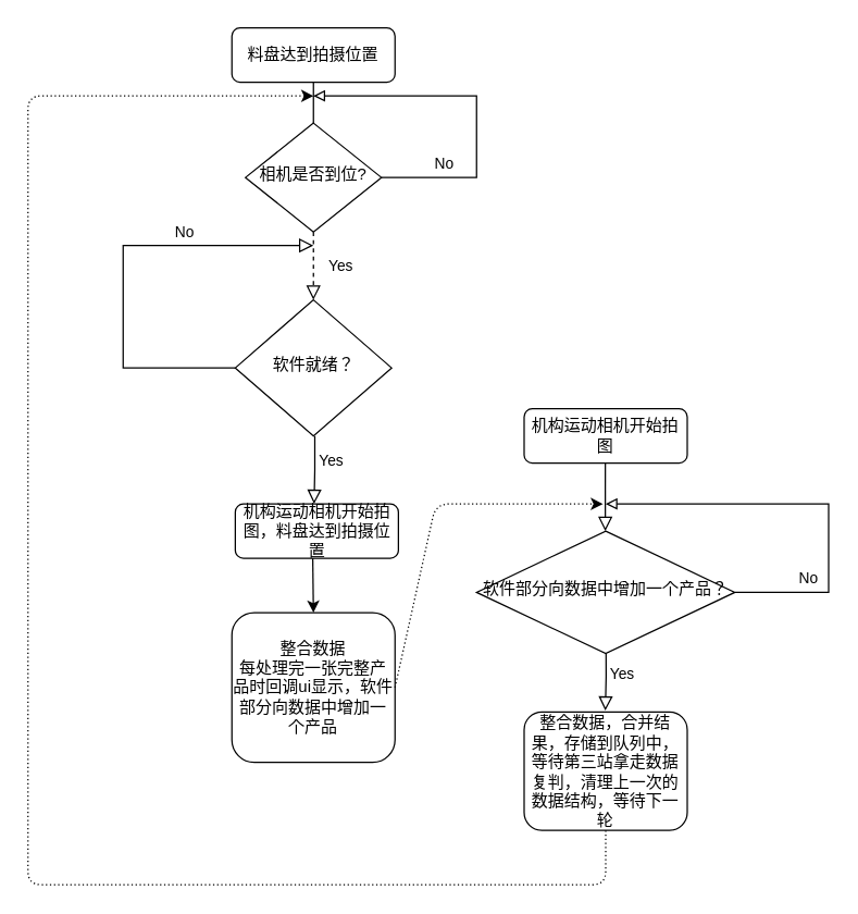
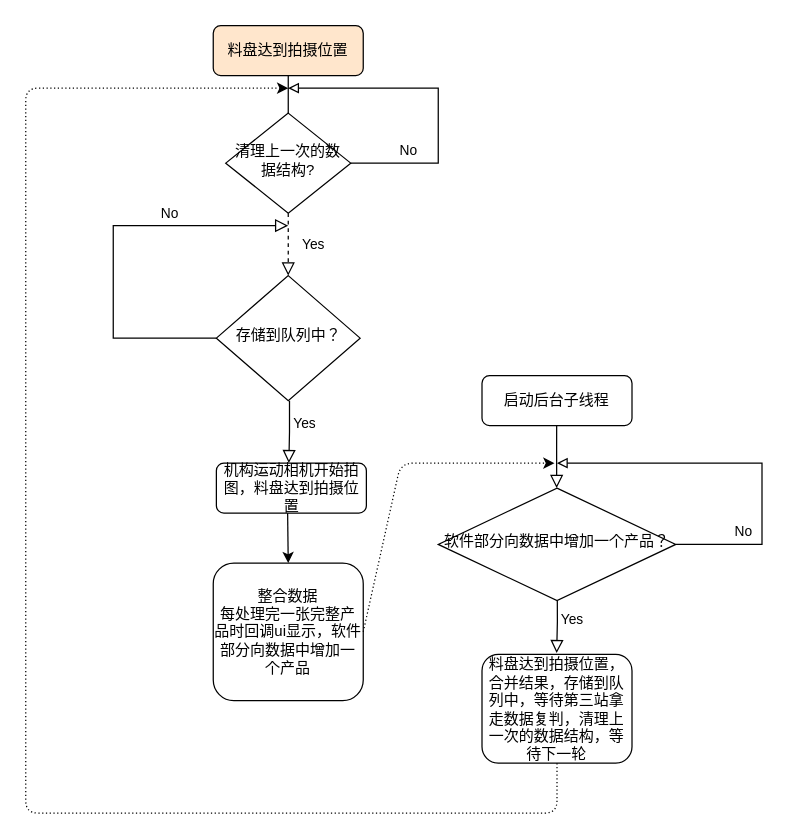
- <mxCell id="3" value="料盘达到拍摄位置" style="rounded=1;whiteSpace=wrap;html=1;fontSize=12;glass=0;strokeWidth=1;shadow=0;" parent="1" vertex="1"><mxGeometry x="170" y="20" width="120" height="40" as="geometry" /></mxCell>
+ <mxCell id="3" value="料盘达到拍摄位置" style="rounded=1;whiteSpace=wrap;html=1;fontSize=12;glass=0;strokeWidth=1;shadow=0;fillColor=#ffe6cc;" parent="1" vertex="1"><mxGeometry x="170" y="20" width="120" height="40" as="geometry" /></mxCell>
- <mxCell id="6" value="相机是否到位?" style="rhombus;whiteSpace=wrap;html=1;shadow=0;fontFamily=Helvetica;fontSize=12;align=center;strokeWidth=1;spacing=6;spacingTop=-4;" parent="1" vertex="1"><mxGeometry x="180" y="90" width="100" height="80" as="geometry" /></mxCell>
+ <mxCell id="6" value="清理上一次的数据结构?" style="rhombus;whiteSpace=wrap;html=1;shadow=0;fontFamily=Helvetica;fontSize=12;align=center;strokeWidth=1;spacing=6;spacingTop=-4;" parent="1" vertex="1"><mxGeometry x="180" y="90" width="100" height="80" as="geometry" /></mxCell>
- <mxCell id="9" value="软件就绪？" style="rhombus;whiteSpace=wrap;html=1;shadow=0;fontFamily=Helvetica;fontSize=12;align=center;strokeWidth=1;spacing=6;spacingTop=-4;" parent="1" vertex="1"><mxGeometry x="172.5" y="220" width="115" height="100" as="geometry" /></mxCell>
+ <mxCell id="9" value="存储到队列中？" style="rhombus;whiteSpace=wrap;html=1;shadow=0;fontFamily=Helvetica;fontSize=12;align=center;strokeWidth=1;spacing=6;spacingTop=-4;" parent="1" vertex="1"><mxGeometry x="172.5" y="220" width="115" height="100" as="geometry" /></mxCell>
- <mxCell id="16" value="机构运动相机开始拍图" style="rounded=1;whiteSpace=wrap;html=1;fontSize=12;glass=0;strokeWidth=1;shadow=0;" vertex="1" parent="1"><mxGeometry x="385" y="300" width="120" height="40" as="geometry" /></mxCell>
+ <mxCell id="16" value="启动后台子线程" style="rounded=1;whiteSpace=wrap;html=1;fontSize=12;glass=0;strokeWidth=1;shadow=0;" vertex="1" parent="1"><mxGeometry x="385" y="300" width="120" height="40" as="geometry" /></mxCell>
- <mxCell id="21" value="整合数据，合并结果，存储到队列中，等待第三站拿走数据复判，清理上一次的数据结构，等待下一轮" style="rounded=1;whiteSpace=wrap;html=1;fontSize=12;glass=0;strokeWidth=1;shadow=0;" vertex="1" parent="1"><mxGeometry x="385" y="523" width="120" height="87" as="geometry" /></mxCell>
+ <mxCell id="21" value="料盘达到拍摄位置，合并结果，存储到队列中，等待第三站拿走数据复判，清理上一次的数据结构，等待下一轮" style="rounded=1;whiteSpace=wrap;html=1;fontSize=12;glass=0;strokeWidth=1;shadow=0;" vertex="1" parent="1"><mxGeometry x="385" y="523" width="120" height="87" as="geometry" /></mxCell>
